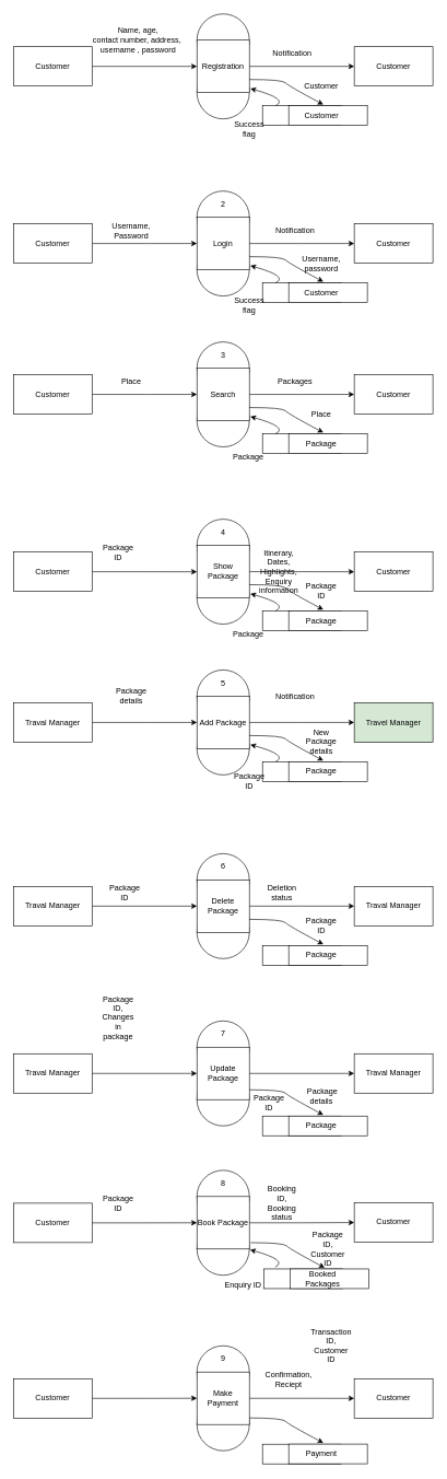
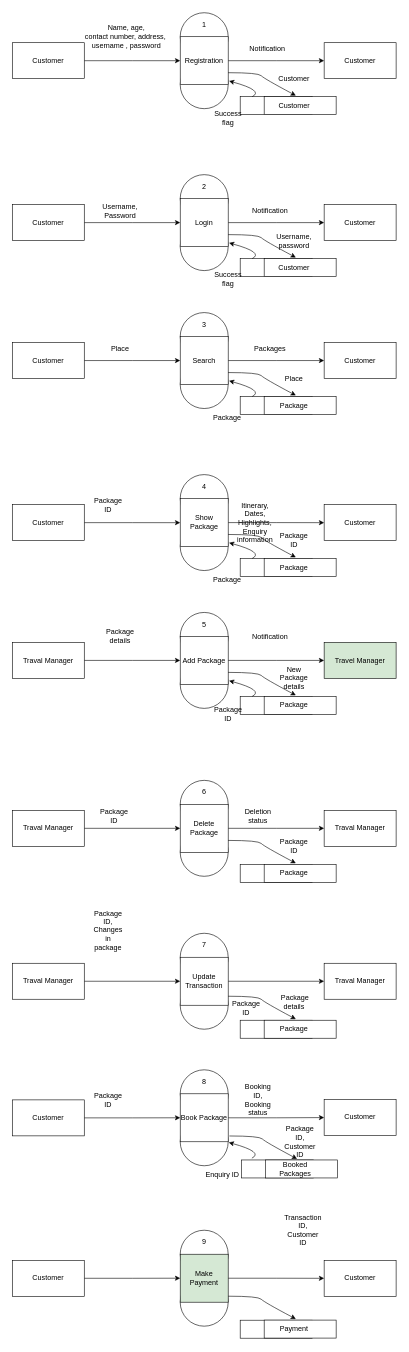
+ <mxCell id="77" value="1" style="text;html=1;strokeColor=none;fillColor=none;align=center;verticalAlign=middle;whiteSpace=wrap;rounded=0;" parent="1" vertex="1"><mxGeometry x="320" y="30" width="40" height="20" as="geometry" /></mxCell>
- <mxCell id="114" value="Update Package" style="whiteSpace=wrap;html=1;aspect=fixed;" vertex="1" parent="1"><mxGeometry x="300" y="1595" width="80" height="80" as="geometry" /></mxCell>
+ <mxCell id="114" value="Update Transaction" style="whiteSpace=wrap;html=1;aspect=fixed;" vertex="1" parent="1"><mxGeometry x="300" y="1595" width="80" height="80" as="geometry" /></mxCell>
- <mxCell id="35" value="Confirmation, Reciept" style="text;html=1;strokeColor=none;fillColor=none;align=center;verticalAlign=middle;whiteSpace=wrap;rounded=0;" parent="1" vertex="1"><mxGeometry x="420" y="2090.5" width="40" height="20" as="geometry" /></mxCell>
- <mxCell id="27" value="Make Payment" style="whiteSpace=wrap;html=1;aspect=fixed;" parent="1" vertex="1"><mxGeometry x="300" y="2090.167" width="80" height="80" as="geometry" /></mxCell>
+ <mxCell id="27" value="Make Payment" style="whiteSpace=wrap;html=1;aspect=fixed;fillColor=#d5e8d4;" parent="1" vertex="1"><mxGeometry x="300" y="2090.167" width="80" height="80" as="geometry" /></mxCell>
